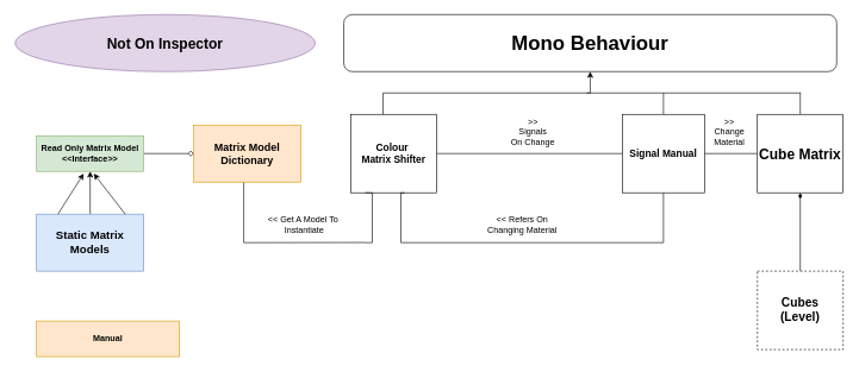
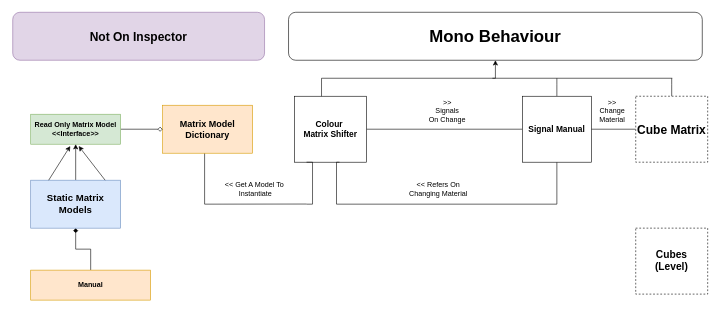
- <mxCell id="17" value="&lt;font style=&quot;font-size: 20px;&quot;&gt;&lt;b&gt;Not On Inspector&lt;br&gt;&lt;/b&gt;&lt;/font&gt;" style="ellipse;whiteSpace=wrap;html=1;fillColor=#e1d5e7;strokeColor=#9673a6;" parent="1" vertex="1"><mxGeometry x="20" y="20" width="420" height="80" as="geometry" /></mxCell>
+ <mxCell id="17" value="&lt;font style=&quot;font-size: 20px;&quot;&gt;&lt;b&gt;Not On Inspector&lt;br&gt;&lt;/b&gt;&lt;/font&gt;" style="rounded=1;whiteSpace=wrap;html=1;fillColor=#e1d5e7;strokeColor=#9673a6;" parent="1" vertex="1"><mxGeometry x="20" y="20" width="420" height="80" as="geometry" /></mxCell>
- <mxCell id="12" value="&lt;b&gt;&lt;font style=&quot;font-size: 20px;&quot;&gt;Cube Matrix&lt;/font&gt;&lt;/b&gt;" style="rounded=0;whiteSpace=wrap;html=1;" parent="1" vertex="1"><mxGeometry x="1059" y="160" width="120" height="110" as="geometry" /></mxCell>
+ <mxCell id="12" value="&lt;b&gt;&lt;font style=&quot;font-size: 20px;&quot;&gt;Cube Matrix&lt;/font&gt;&lt;/b&gt;" style="rounded=0;whiteSpace=wrap;html=1;dashed=1;" parent="1" vertex="1"><mxGeometry x="1059" y="160" width="120" height="110" as="geometry" /></mxCell>
- <mxCell id="30" style="edgeStyle=orthogonalEdgeStyle;rounded=0;orthogonalLoop=1;jettySize=auto;html=1;endArrow=diamondThin;endFill=1;" parent="1" source="31" target="12" edge="1"><mxGeometry relative="1" as="geometry" /></mxCell>
+ <mxCell id="23" style="edgeStyle=orthogonalEdgeStyle;rounded=0;orthogonalLoop=1;jettySize=auto;html=1;entryX=0.5;entryY=0;entryDx=0;entryDy=0;endArrow=none;endFill=0;startArrow=diamond;startFill=1;" parent="1" source="24" target="25" edge="1"><mxGeometry relative="1" as="geometry" /></mxCell>
